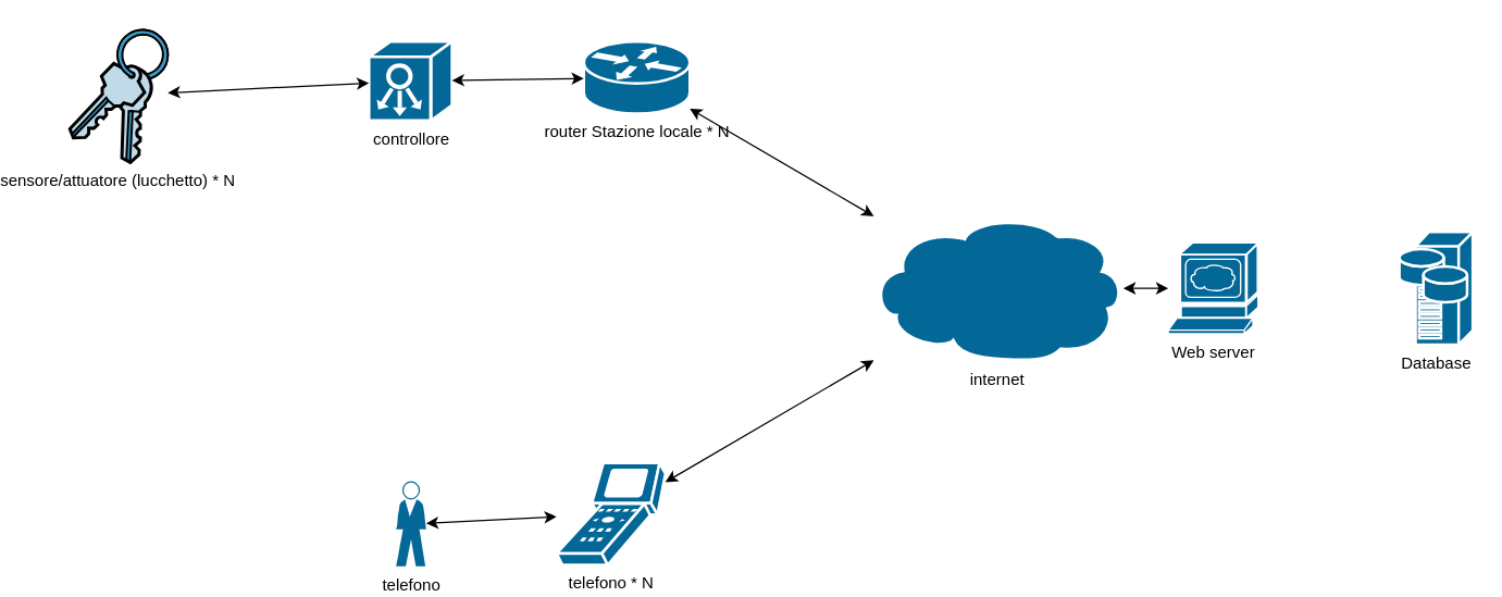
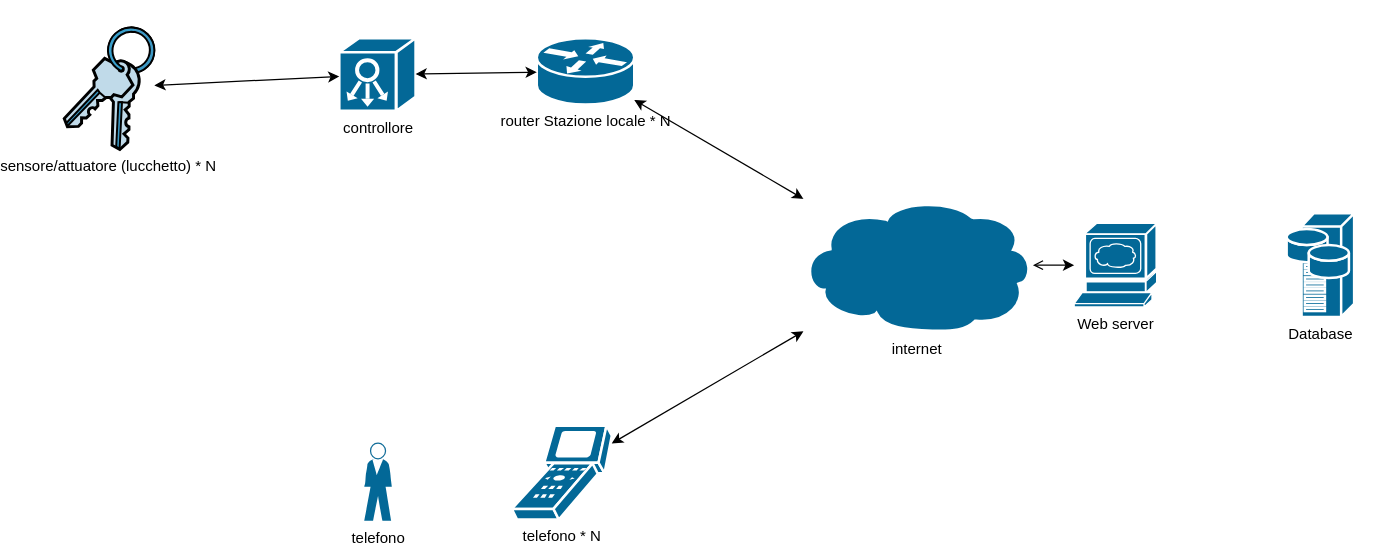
- <mxCell id="12" value="" style="endArrow=classic;startArrow=classic;html=1;" edge="1" parent="1" source="2" target="5"><mxGeometry width="50" height="50" relative="1" as="geometry"><mxPoint x="670" y="110" as="sourcePoint" /><mxPoint x="368" y="217.896" as="targetPoint" /></mxGeometry></mxCell>
+ <mxCell id="12" value="" style="endArrow=open;startArrow=classic;html=1;" edge="1" parent="1" source="2" target="5"><mxGeometry width="50" height="50" relative="1" as="geometry"><mxPoint x="670" y="110" as="sourcePoint" /><mxPoint x="368" y="217.896" as="targetPoint" /></mxGeometry></mxCell>
- <mxCell id="15" value="" style="endArrow=classic;startArrow=classic;html=1;" edge="1" parent="1" source="7" target="6"><mxGeometry width="50" height="50" relative="1" as="geometry"><mxPoint x="30" y="370" as="sourcePoint" /><mxPoint x="80" y="320" as="targetPoint" /></mxGeometry></mxCell>
